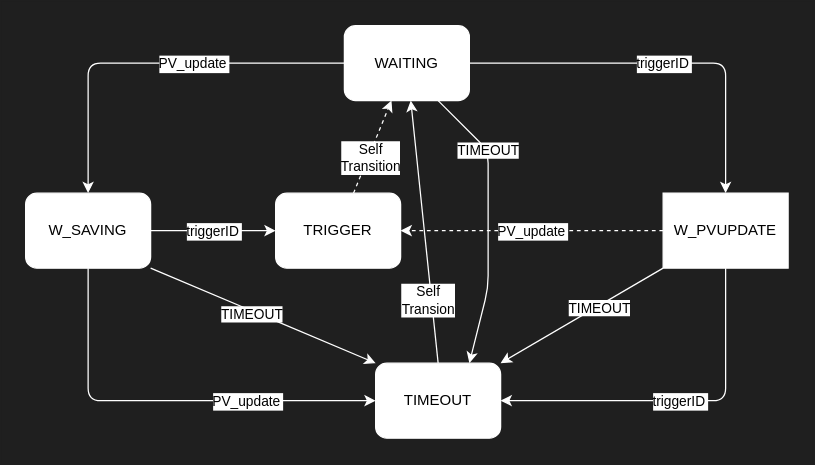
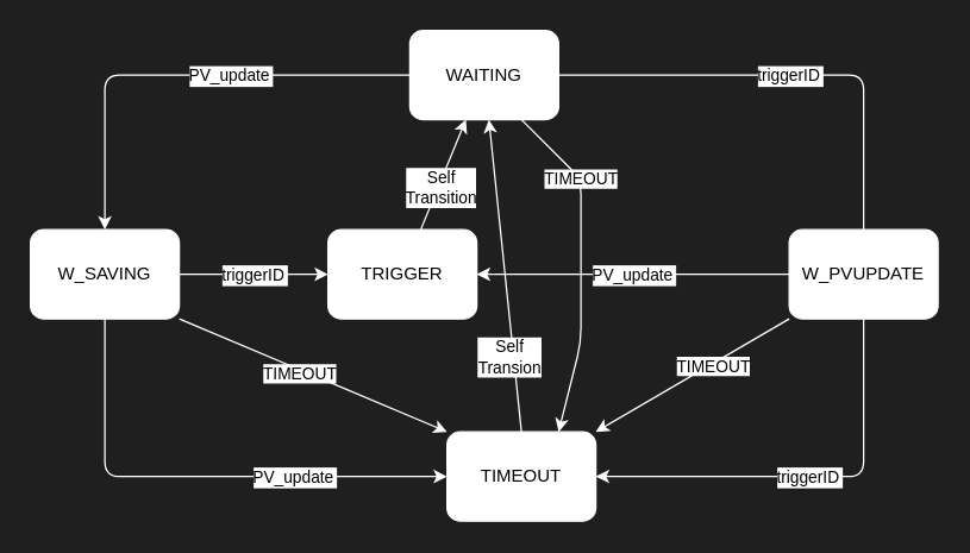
- <mxCell id="8" value="" style="edgeStyle=none;html=1;strokeColor=#FFFFFF;dashed=1;" parent="1" source="10" target="3" edge="1"><mxGeometry relative="1" as="geometry" /></mxCell>
+ <mxCell id="8" value="" style="edgeStyle=none;html=1;strokeColor=#FFFFFF;" parent="1" source="10" target="3" edge="1"><mxGeometry relative="1" as="geometry" /></mxCell>
- <mxCell id="5" value="triggerID" style="edgeStyle=orthogonalEdgeStyle;rounded=1;orthogonalLoop=1;strokeColor=#FFFFFF;" parent="1" source="3" target="4" edge="1"><mxGeometry relative="1" as="geometry" /></mxCell>
+ <mxCell id="5" value="triggerID" style="edgeStyle=orthogonalEdgeStyle;rounded=1;orthogonalLoop=1;strokeColor=#FFFFFF;endArrow=none;" parent="1" source="3" target="4" edge="1"><mxGeometry relative="1" as="geometry" /></mxCell>
- <mxCell id="16" value="PV_update" style="edgeStyle=orthogonalEdgeStyle;rounded=1;orthogonalLoop=1;strokeColor=#FFFFFF;dashed=1;" parent="1" source="4" target="10" edge="1"><mxGeometry relative="1" as="geometry" /></mxCell>
+ <mxCell id="16" value="PV_update" style="edgeStyle=orthogonalEdgeStyle;rounded=1;orthogonalLoop=1;strokeColor=#FFFFFF;" parent="1" source="4" target="10" edge="1"><mxGeometry relative="1" as="geometry" /></mxCell>
- <mxCell id="4" value="W_PVUPDATE" style="whiteSpace=wrap;html=1;strokeColor=#FFFFFF;rounded=0;" parent="1" vertex="1"><mxGeometry x="530" y="154" width="100" height="60" as="geometry" /></mxCell>
+ <mxCell id="4" value="W_PVUPDATE" style="rounded=1;whiteSpace=wrap;html=1;strokeColor=#FFFFFF;" parent="1" vertex="1"><mxGeometry x="530" y="154" width="100" height="60" as="geometry" /></mxCell>
